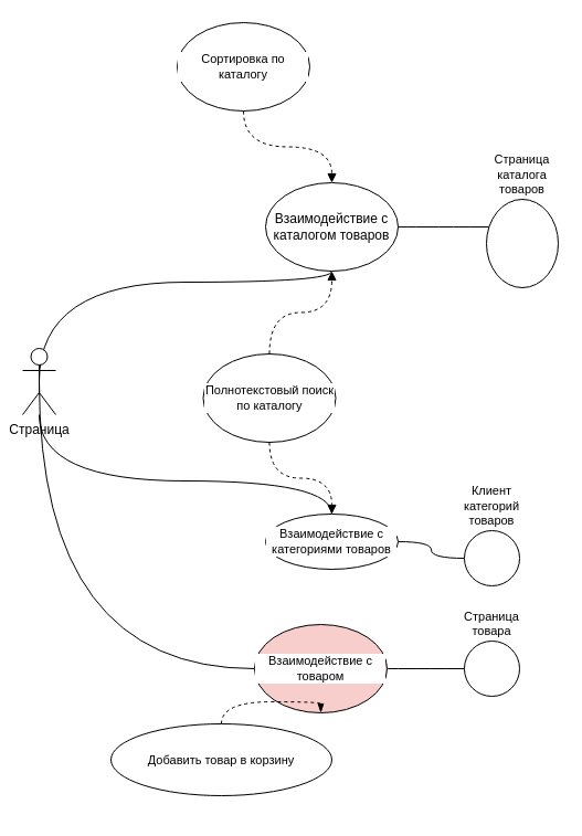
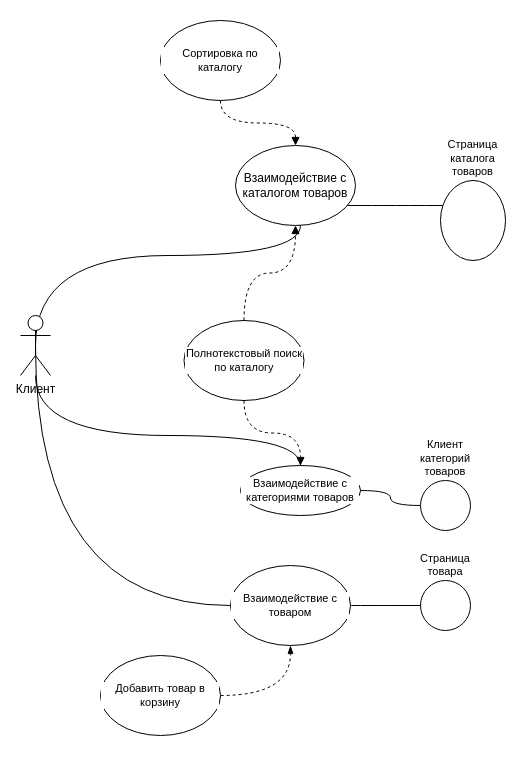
- <mxCell id="6" value="Взаимодействие с каталогом товаров" style="ellipse;whiteSpace=wrap;html=1;" vertex="1" parent="1"><mxGeometry x="240" y="165" width="120" height="80" as="geometry" /></mxCell>
+ <mxCell id="6" value="Взаимодействие с каталогом товаров" style="ellipse;whiteSpace=wrap;html=1;" vertex="1" parent="1"><mxGeometry x="235" y="145" width="120" height="80" as="geometry" /></mxCell>
- <mxCell id="5" value="Страница" style="shape=umlActor;verticalLabelPosition=bottom;verticalAlign=top;html=1;outlineConnect=0;" parent="1" vertex="1"><mxGeometry x="20" y="315" width="30" height="60" as="geometry" /></mxCell>
+ <mxCell id="5" value="Клиент" style="shape=umlActor;verticalLabelPosition=bottom;verticalAlign=top;html=1;outlineConnect=0;" parent="1" vertex="1"><mxGeometry x="20" y="315" width="30" height="60" as="geometry" /></mxCell>
- <mxCell id="11" value="Взаимодействие с товаром" style="ellipse;whiteSpace=wrap;html=1;fontFamily=Helvetica;fontSize=11;fontColor=default;labelBackgroundColor=default;fillColor=#f8cecc;" vertex="1" parent="1"><mxGeometry x="230" y="565" width="120" height="80" as="geometry" /></mxCell>
+ <mxCell id="11" value="Взаимодействие с товаром" style="ellipse;whiteSpace=wrap;html=1;fontFamily=Helvetica;fontSize=11;fontColor=default;labelBackgroundColor=default;" vertex="1" parent="1"><mxGeometry x="230" y="565" width="120" height="80" as="geometry" /></mxCell>
- <mxCell id="13" value="Добавить товар в корзину" style="ellipse;whiteSpace=wrap;html=1;fontFamily=Helvetica;fontSize=11;fontColor=default;labelBackgroundColor=default;" vertex="1" parent="1"><mxGeometry x="100" y="655" width="200" height="65" as="geometry" /></mxCell>
+ <mxCell id="13" value="Добавить товар в корзину" style="ellipse;whiteSpace=wrap;html=1;fontFamily=Helvetica;fontSize=11;fontColor=default;labelBackgroundColor=default;" vertex="1" parent="1"><mxGeometry x="100" y="655" width="120" height="80" as="geometry" /></mxCell>
